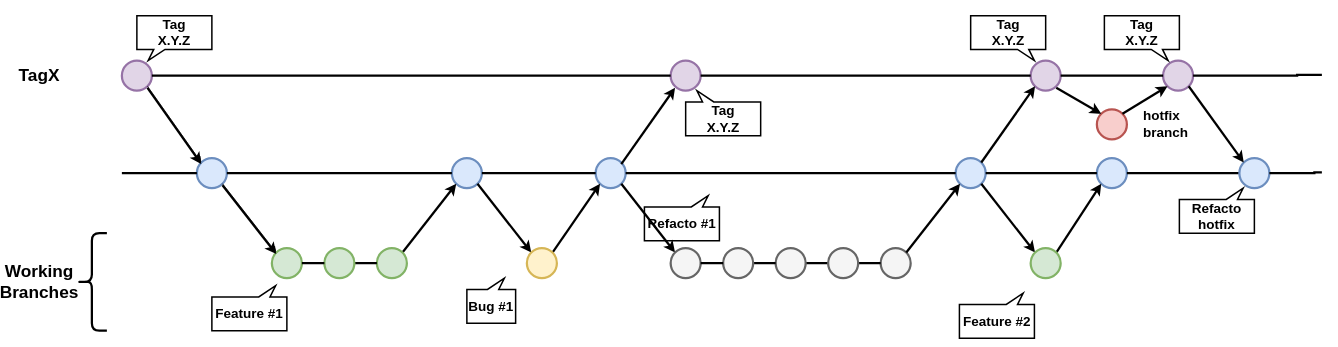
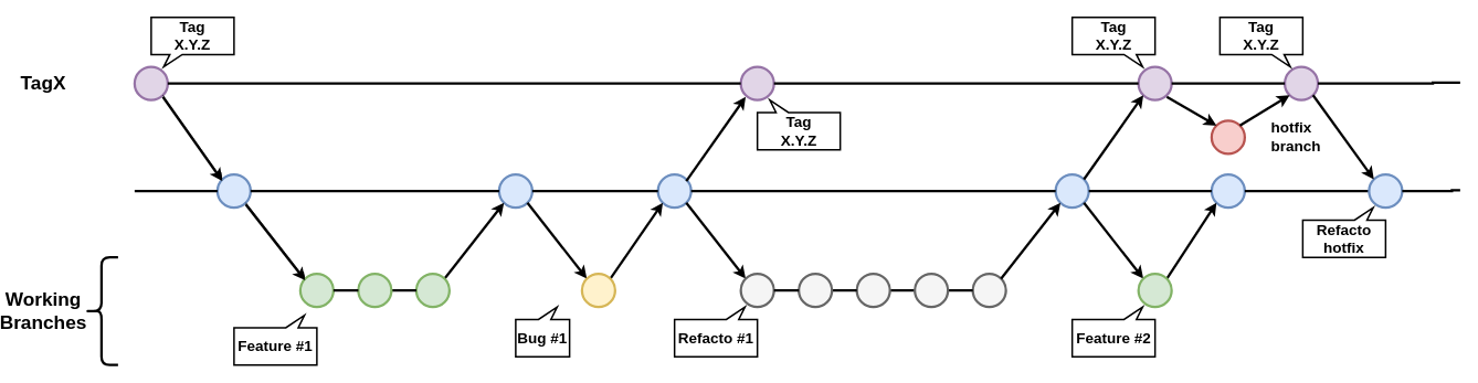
- <mxCell id="40" value="&lt;span style=&quot;font-weight: 700&quot;&gt;hotfix branch&lt;/span&gt;" style="text;html=1;strokeColor=none;fillColor=none;align=left;verticalAlign=middle;whiteSpace=wrap;rounded=0;fontSize=18;" parent="1" vertex="1"><mxGeometry x="1510" y="140" width="64" height="50" as="geometry" /></mxCell>
+ <mxCell id="40" value="&lt;span style=&quot;font-weight: 700&quot;&gt;hotfix branch&lt;/span&gt;" style="text;html=1;strokeColor=none;fillColor=none;align=left;verticalAlign=middle;whiteSpace=wrap;rounded=0;fontSize=18;" parent="1" vertex="1"><mxGeometry x="1520" y="140" width="64" height="50" as="geometry" /></mxCell>
- <mxCell id="24" value="Refacto #1" style="whiteSpace=wrap;html=1;shape=mxgraph.basic.rectCallout;dx=30;dy=15;boundedLbl=1;strokeWidth=2;fontStyle=1;fontSize=18;flipH=1;flipV=1;" parent="1" vertex="1"><mxGeometry x="846.72" y="260" width="100" height="60" as="geometry" /></mxCell>
+ <mxCell id="24" value="Refacto #1" style="whiteSpace=wrap;html=1;shape=mxgraph.basic.rectCallout;dx=30;dy=15;boundedLbl=1;strokeWidth=2;fontStyle=1;fontSize=18;flipH=1;flipV=1;" parent="1" vertex="1"><mxGeometry x="801.72" y="370" width="100" height="60" as="geometry" /></mxCell>
- <mxCell id="62" value="Feature #2" style="whiteSpace=wrap;html=1;shape=mxgraph.basic.rectCallout;dx=30;dy=15;boundedLbl=1;strokeWidth=2;fontStyle=1;fontSize=18;flipH=1;flipV=1;" vertex="1" parent="1"><mxGeometry x="1266.72" y="390" width="100" height="60" as="geometry" /></mxCell>
+ <mxCell id="62" value="Feature #2" style="whiteSpace=wrap;html=1;shape=mxgraph.basic.rectCallout;dx=30;dy=15;boundedLbl=1;strokeWidth=2;fontStyle=1;fontSize=18;flipH=1;flipV=1;" vertex="1" parent="1"><mxGeometry x="1281.72" y="370" width="100" height="60" as="geometry" /></mxCell>
